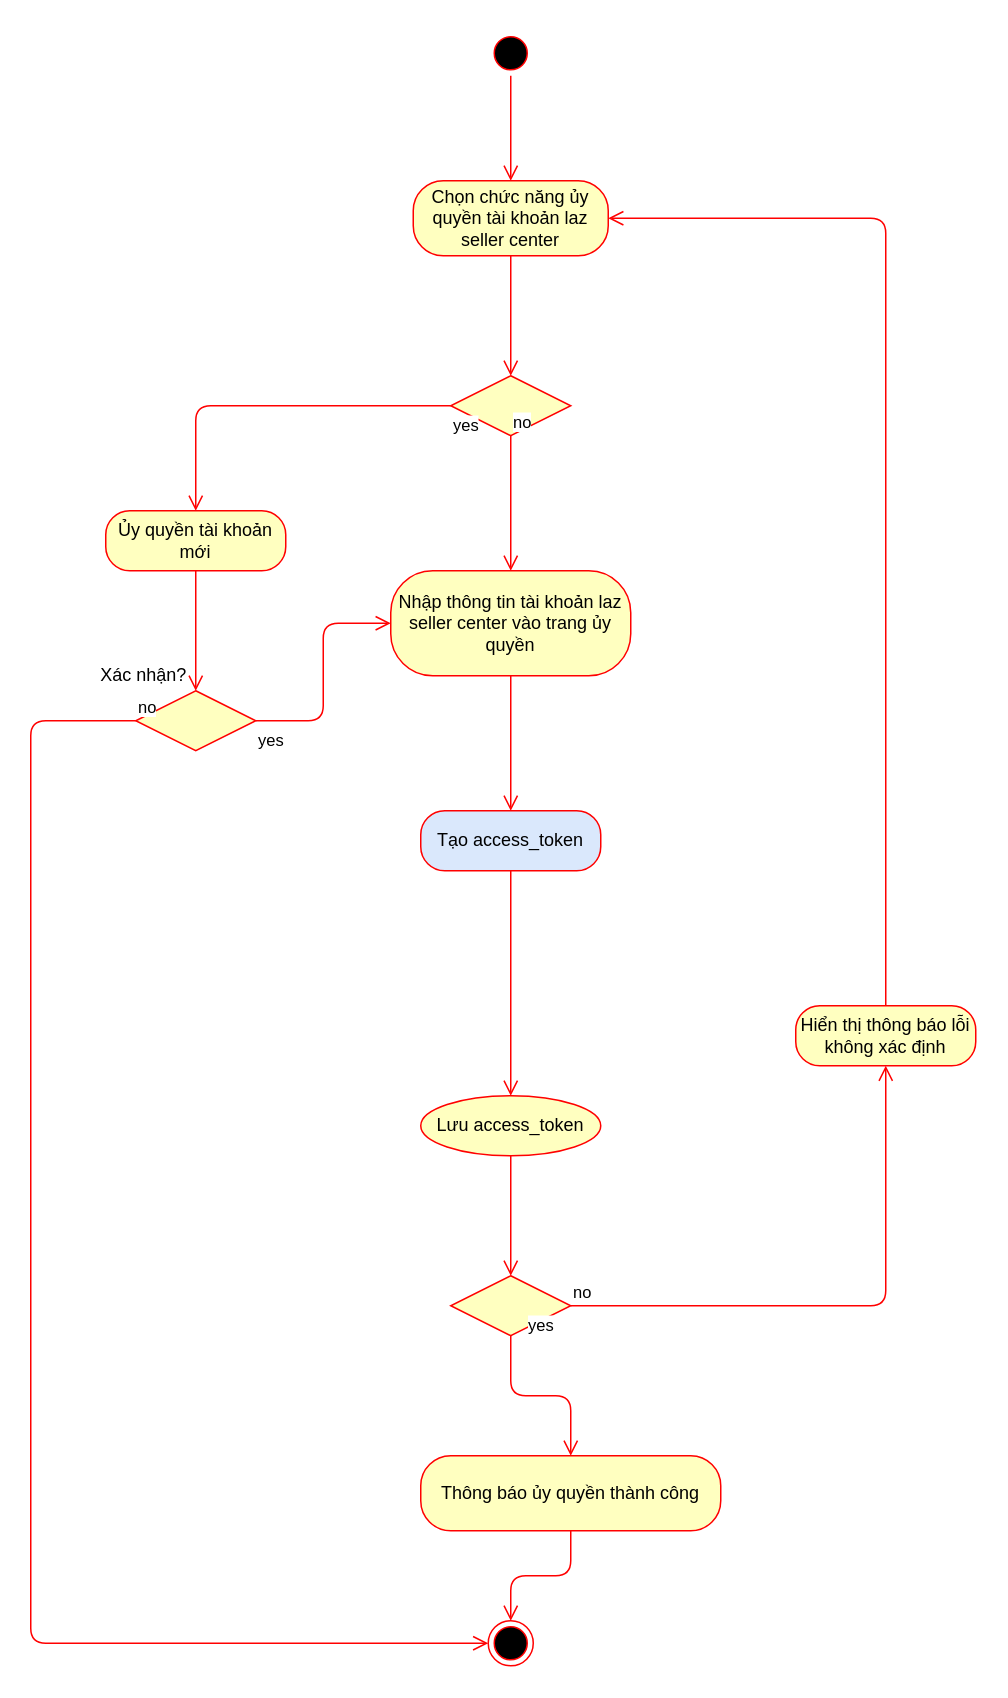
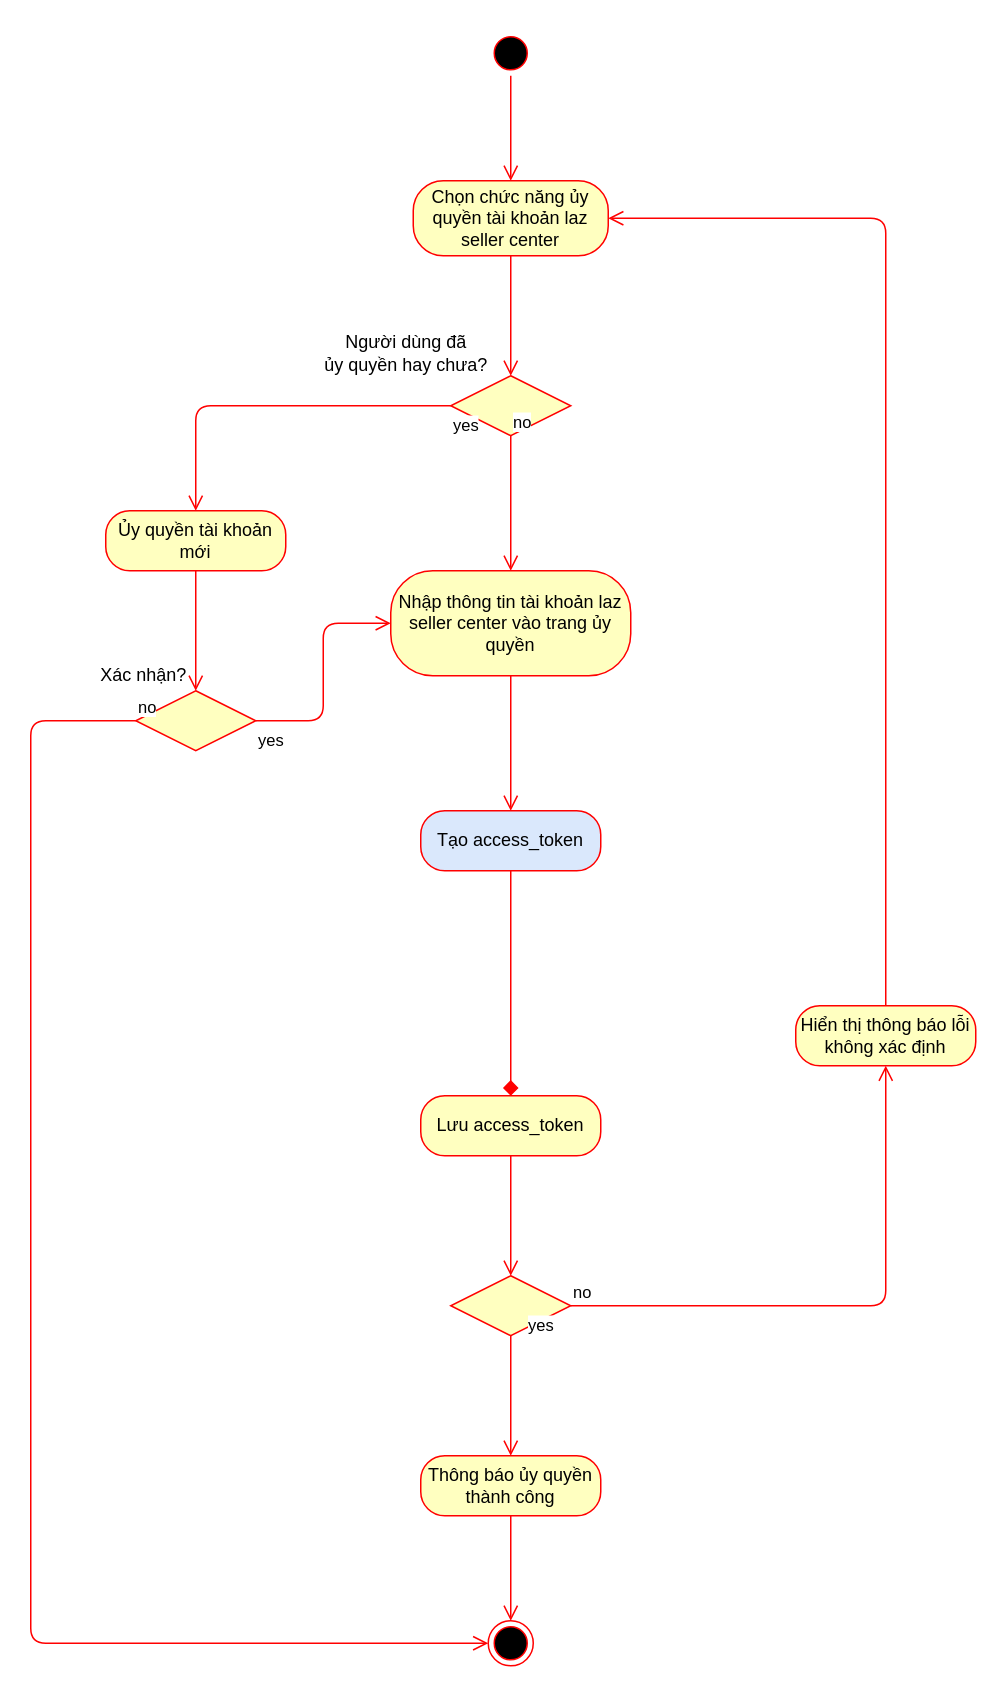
+ <mxCell id="10" value="Người dùng đã &lt;br&gt;ủy quyền hay chưa?" style="text;html=1;align=center;verticalAlign=middle;resizable=0;points=[];autosize=1;" vertex="1" parent="1"><mxGeometry x="210" y="220" width="120" height="30" as="geometry" /></mxCell>
- <mxCell id="20" value="" style="edgeStyle=orthogonalEdgeStyle;html=1;verticalAlign=bottom;endArrow=open;endSize=8;strokeColor=#ff0000;" edge="1" source="19" parent="1" target="21"><mxGeometry relative="1" as="geometry"><mxPoint x="340" y="620" as="targetPoint" /></mxGeometry></mxCell>
+ <mxCell id="20" value="" style="edgeStyle=orthogonalEdgeStyle;html=1;verticalAlign=bottom;endArrow=diamond;endSize=8;strokeColor=#ff0000;" edge="1" source="19" parent="1" target="21"><mxGeometry relative="1" as="geometry"><mxPoint x="340" y="620" as="targetPoint" /></mxGeometry></mxCell>
- <mxCell id="21" value="Lưu access_token" style="ellipse;whiteSpace=wrap;html=1;arcSize=40;fontColor=#000000;fillColor=#ffffc0;strokeColor=#ff0000;" vertex="1" parent="1"><mxGeometry x="280" y="730" width="120" height="40" as="geometry" /></mxCell>
+ <mxCell id="21" value="Lưu access_token" style="rounded=1;whiteSpace=wrap;html=1;arcSize=40;fontColor=#000000;fillColor=#ffffc0;strokeColor=#ff0000;" vertex="1" parent="1"><mxGeometry x="280" y="730" width="120" height="40" as="geometry" /></mxCell>
- <mxCell id="26" value="Thông báo ủy quyền thành công" style="rounded=1;whiteSpace=wrap;html=1;arcSize=40;fontColor=#000000;fillColor=#ffffc0;strokeColor=#ff0000;" vertex="1" parent="1"><mxGeometry x="280" y="970" width="200" height="50" as="geometry" /></mxCell>
+ <mxCell id="26" value="Thông báo ủy quyền thành công" style="rounded=1;whiteSpace=wrap;html=1;arcSize=40;fontColor=#000000;fillColor=#ffffc0;strokeColor=#ff0000;" vertex="1" parent="1"><mxGeometry x="280" y="970" width="120" height="40" as="geometry" /></mxCell>
